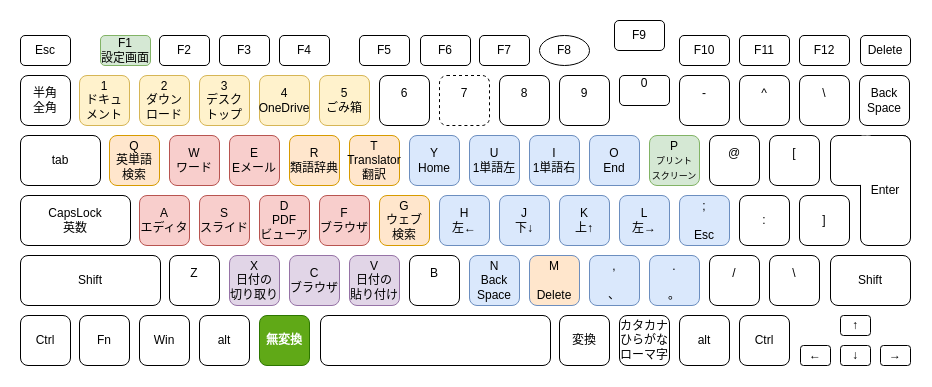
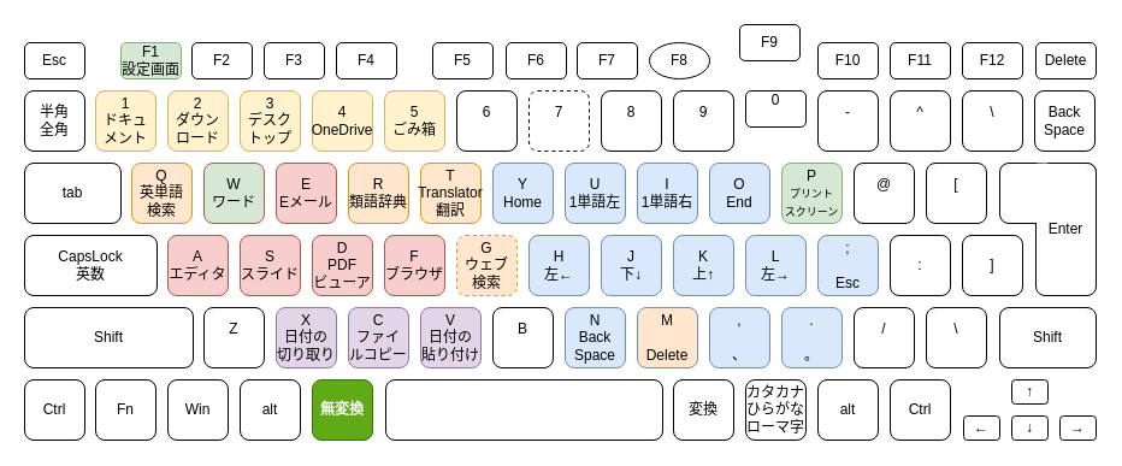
- <mxCell id="14" value="W&lt;br&gt;ワード" style="rounded=1;whiteSpace=wrap;html=1;fillColor=#f8cecc;strokeColor=#b85450;" parent="1" vertex="1"><mxGeometry x="169" y="135" width="50" height="50" as="geometry" /></mxCell>
+ <mxCell id="14" value="W&lt;br&gt;ワード" style="rounded=1;whiteSpace=wrap;html=1;fillColor=#d5e8d4;strokeColor=#b85450;" parent="1" vertex="1"><mxGeometry x="169" y="135" width="50" height="50" as="geometry" /></mxCell>
- <mxCell id="10" value="G&lt;br&gt;ウェブ&lt;br&gt;検索" style="rounded=1;whiteSpace=wrap;html=1;fillColor=#ffe6cc;strokeColor=#d79b00;" parent="1" vertex="1"><mxGeometry x="379" y="195" width="50" height="50" as="geometry" /></mxCell>
+ <mxCell id="10" value="G&lt;br&gt;ウェブ&lt;br&gt;検索" style="rounded=1;whiteSpace=wrap;html=1;fillColor=#ffe6cc;strokeColor=#d79b00;dashed=1;" parent="1" vertex="1"><mxGeometry x="379" y="195" width="50" height="50" as="geometry" /></mxCell>
- <mxCell id="8" value="C&lt;br&gt;ブラウザ" style="rounded=1;whiteSpace=wrap;html=1;fillColor=#e1d5e7;strokeColor=#9673a6;" parent="1" vertex="1"><mxGeometry x="289" y="255" width="50" height="50" as="geometry" /></mxCell>
+ <mxCell id="8" value="C&lt;br&gt;ファイルコピー" style="rounded=1;whiteSpace=wrap;html=1;fillColor=#e1d5e7;strokeColor=#9673a6;" parent="1" vertex="1"><mxGeometry x="289" y="255" width="50" height="50" as="geometry" /></mxCell>
